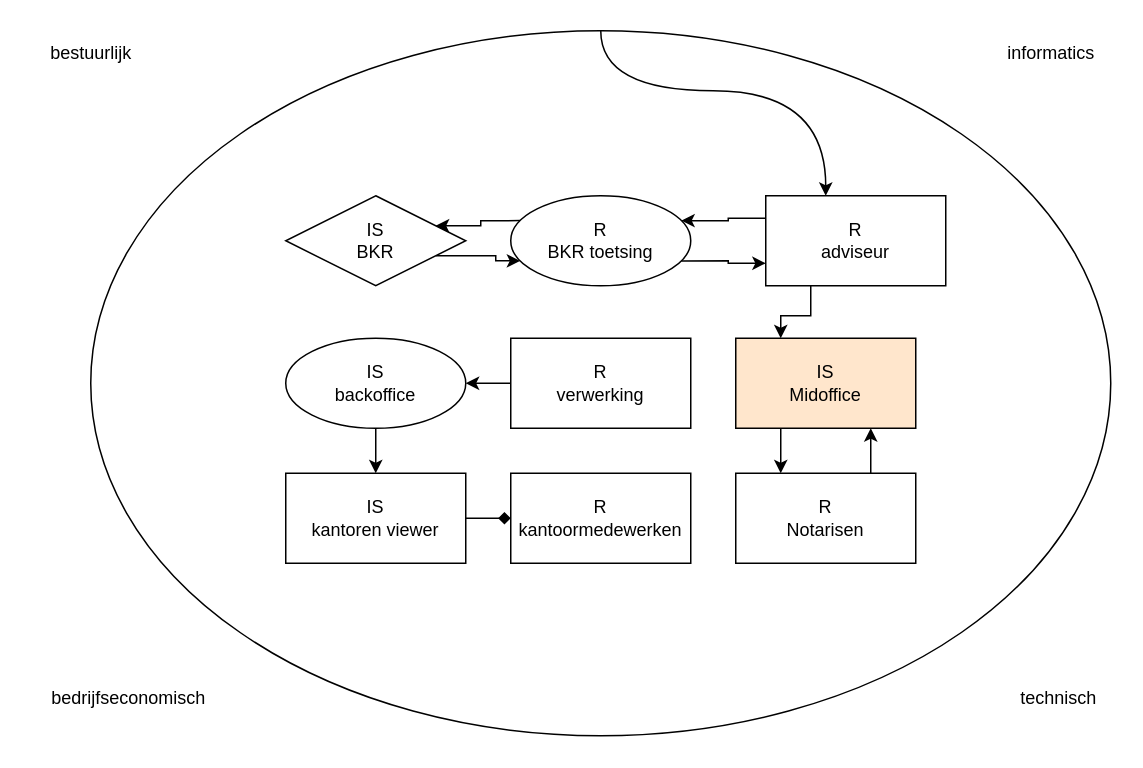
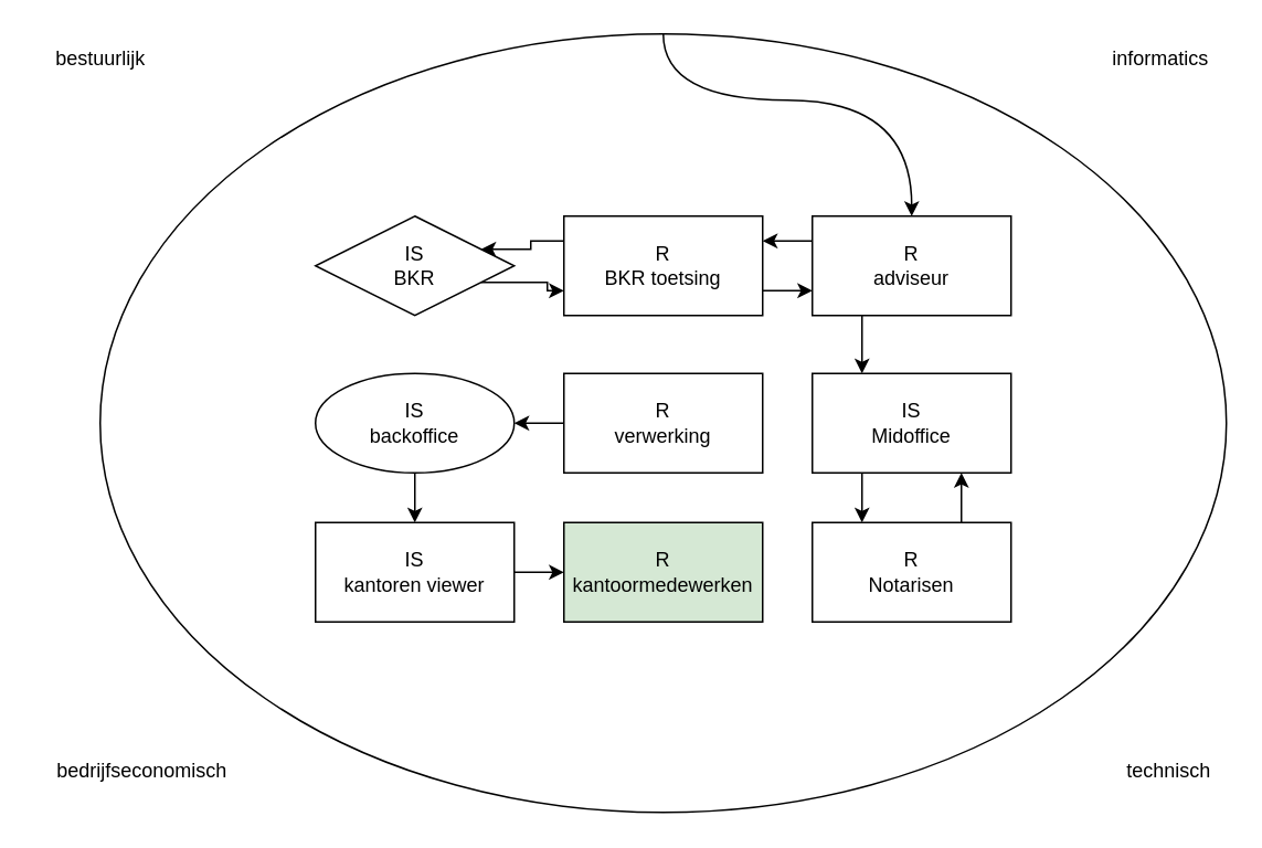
- <mxCell id="11" value="R&lt;br&gt;BKR toetsing" style="ellipse;whiteSpace=wrap;html=1;" vertex="1" parent="1"><mxGeometry x="340" y="130" width="120" height="60" as="geometry" /></mxCell>
+ <mxCell id="11" value="R&lt;br&gt;BKR toetsing" style="rounded=0;whiteSpace=wrap;html=1;" vertex="1" parent="1"><mxGeometry x="340" y="130" width="120" height="60" as="geometry" /></mxCell>
- <mxCell id="6" value="R&lt;br&gt;adviseur" style="rounded=0;whiteSpace=wrap;html=1;" vertex="1" parent="1"><mxGeometry x="510" y="130" width="120" height="60" as="geometry" /></mxCell>
+ <mxCell id="6" value="R&lt;br&gt;adviseur" style="rounded=0;whiteSpace=wrap;html=1;" vertex="1" parent="1"><mxGeometry x="490" y="130" width="120" height="60" as="geometry" /></mxCell>
- <mxCell id="13" value="IS&lt;br&gt;Midoffice" style="rounded=0;whiteSpace=wrap;html=1;fillColor=#ffe6cc;" vertex="1" parent="1"><mxGeometry x="490" y="225" width="120" height="60" as="geometry" /></mxCell>
+ <mxCell id="13" value="IS&lt;br&gt;Midoffice" style="rounded=0;whiteSpace=wrap;html=1;" vertex="1" parent="1"><mxGeometry x="490" y="225" width="120" height="60" as="geometry" /></mxCell>
- <mxCell id="20" style="edgeStyle=orthogonalEdgeStyle;rounded=0;orthogonalLoop=1;jettySize=auto;html=1;exitX=1;exitY=0.5;exitDx=0;exitDy=0;entryX=0;entryY=0.5;entryDx=0;entryDy=0;endArrow=diamond;" edge="1" parent="1" source="21" target="22"><mxGeometry relative="1" as="geometry" /></mxCell>
+ <mxCell id="20" style="edgeStyle=orthogonalEdgeStyle;rounded=0;orthogonalLoop=1;jettySize=auto;html=1;exitX=1;exitY=0.5;exitDx=0;exitDy=0;entryX=0;entryY=0.5;entryDx=0;entryDy=0;" edge="1" parent="1" source="21" target="22"><mxGeometry relative="1" as="geometry" /></mxCell>
- <mxCell id="22" value="R&lt;br&gt;kantoormedewerken" style="rounded=0;whiteSpace=wrap;html=1;" vertex="1" parent="1"><mxGeometry x="340" y="315" width="120" height="60" as="geometry" /></mxCell>
+ <mxCell id="22" value="R&lt;br&gt;kantoormedewerken" style="rounded=0;whiteSpace=wrap;html=1;fillColor=#d5e8d4;" vertex="1" parent="1"><mxGeometry x="340" y="315" width="120" height="60" as="geometry" /></mxCell>
